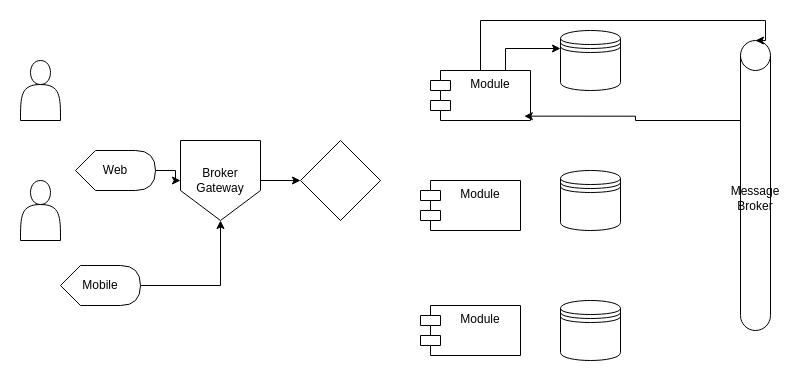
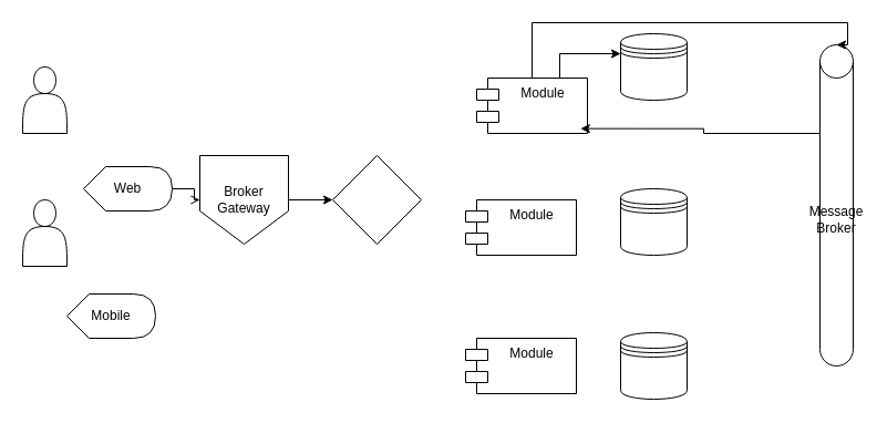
- <mxCell id="4" style="edgeStyle=orthogonalEdgeStyle;rounded=0;orthogonalLoop=1;jettySize=auto;html=1;exitX=1;exitY=0.5;exitDx=0;exitDy=0;exitPerimeter=0;" edge="1" parent="1" source="5" target="12"><mxGeometry relative="1" as="geometry" /></mxCell>
+ <mxCell id="4" style="edgeStyle=orthogonalEdgeStyle;rounded=0;orthogonalLoop=1;jettySize=auto;html=1;exitX=1;exitY=0.5;exitDx=0;exitDy=0;exitPerimeter=0;endArrow=open;" edge="1" parent="1" source="5" target="12"><mxGeometry relative="1" as="geometry" /></mxCell>
- <mxCell id="6" style="edgeStyle=orthogonalEdgeStyle;rounded=0;orthogonalLoop=1;jettySize=auto;html=1;exitX=1;exitY=0.5;exitDx=0;exitDy=0;exitPerimeter=0;" edge="1" parent="1" source="7" target="12"><mxGeometry relative="1" as="geometry" /></mxCell>
